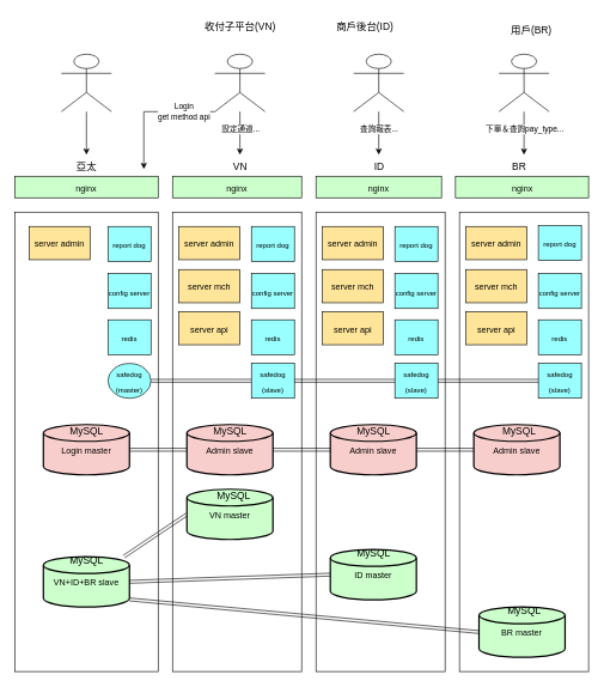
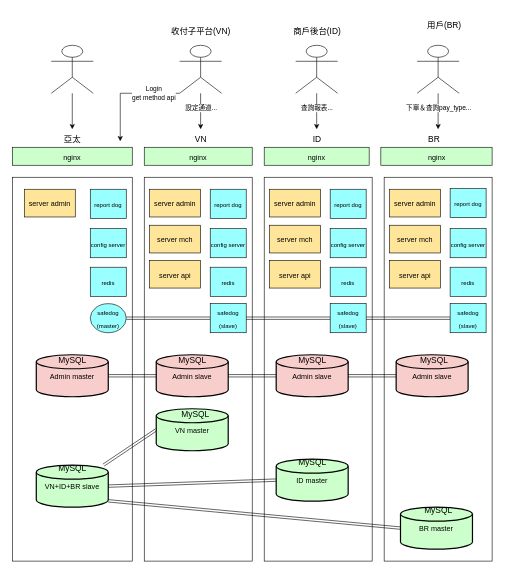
- <mxCell id="22" value="&lt;font style=&quot;font-size: 14px;&quot;&gt;收付子平台(VN)&lt;/font&gt;" style="text;html=1;resizable=0;autosize=1;align=center;verticalAlign=middle;points=[];fillColor=none;strokeColor=none;rounded=0;fontSize=18;" vertex="1" parent="1"><mxGeometry x="274" y="15" width="120" height="40" as="geometry" /></mxCell>
+ <mxCell id="22" value="&lt;font style=&quot;font-size: 14px;&quot;&gt;收付子平台(VN)&lt;/font&gt;" style="text;html=1;resizable=0;autosize=1;align=center;verticalAlign=middle;points=[];fillColor=none;strokeColor=none;rounded=0;fontSize=18;" vertex="1" parent="1"><mxGeometry x="274" y="30" width="120" height="40" as="geometry" /></mxCell>
- <mxCell id="77" value="&lt;font style=&quot;font-size: 14px;&quot;&gt;商戶後台(ID)&lt;/font&gt;" style="text;html=1;resizable=0;autosize=1;align=center;verticalAlign=middle;points=[];fillColor=none;strokeColor=none;rounded=0;fontSize=18;" vertex="1" parent="1"><mxGeometry x="457.5" y="15" width="100" height="40" as="geometry" /></mxCell>
+ <mxCell id="77" value="&lt;font style=&quot;font-size: 14px;&quot;&gt;商戶後台(ID)&lt;/font&gt;" style="text;html=1;resizable=0;autosize=1;align=center;verticalAlign=middle;points=[];fillColor=none;strokeColor=none;rounded=0;fontSize=18;" vertex="1" parent="1"><mxGeometry x="477.5" y="30" width="100" height="40" as="geometry" /></mxCell>
- <mxCell id="9" value="&lt;font style=&quot;font-size: 12px;&quot;&gt;Login master&lt;br&gt;&lt;/font&gt;" style="strokeWidth=2;html=1;shape=mxgraph.flowchart.database;whiteSpace=wrap;fontSize=18;fillColor=#F8CECC;" vertex="1" parent="1"><mxGeometry x="60" y="591" width="120" height="70" as="geometry" /></mxCell>
+ <mxCell id="9" value="&lt;font style=&quot;font-size: 12px;&quot;&gt;Admin master&lt;br&gt;&lt;/font&gt;" style="strokeWidth=2;html=1;shape=mxgraph.flowchart.database;whiteSpace=wrap;fontSize=18;fillColor=#F8CECC;" vertex="1" parent="1"><mxGeometry x="60" y="591" width="120" height="70" as="geometry" /></mxCell>
